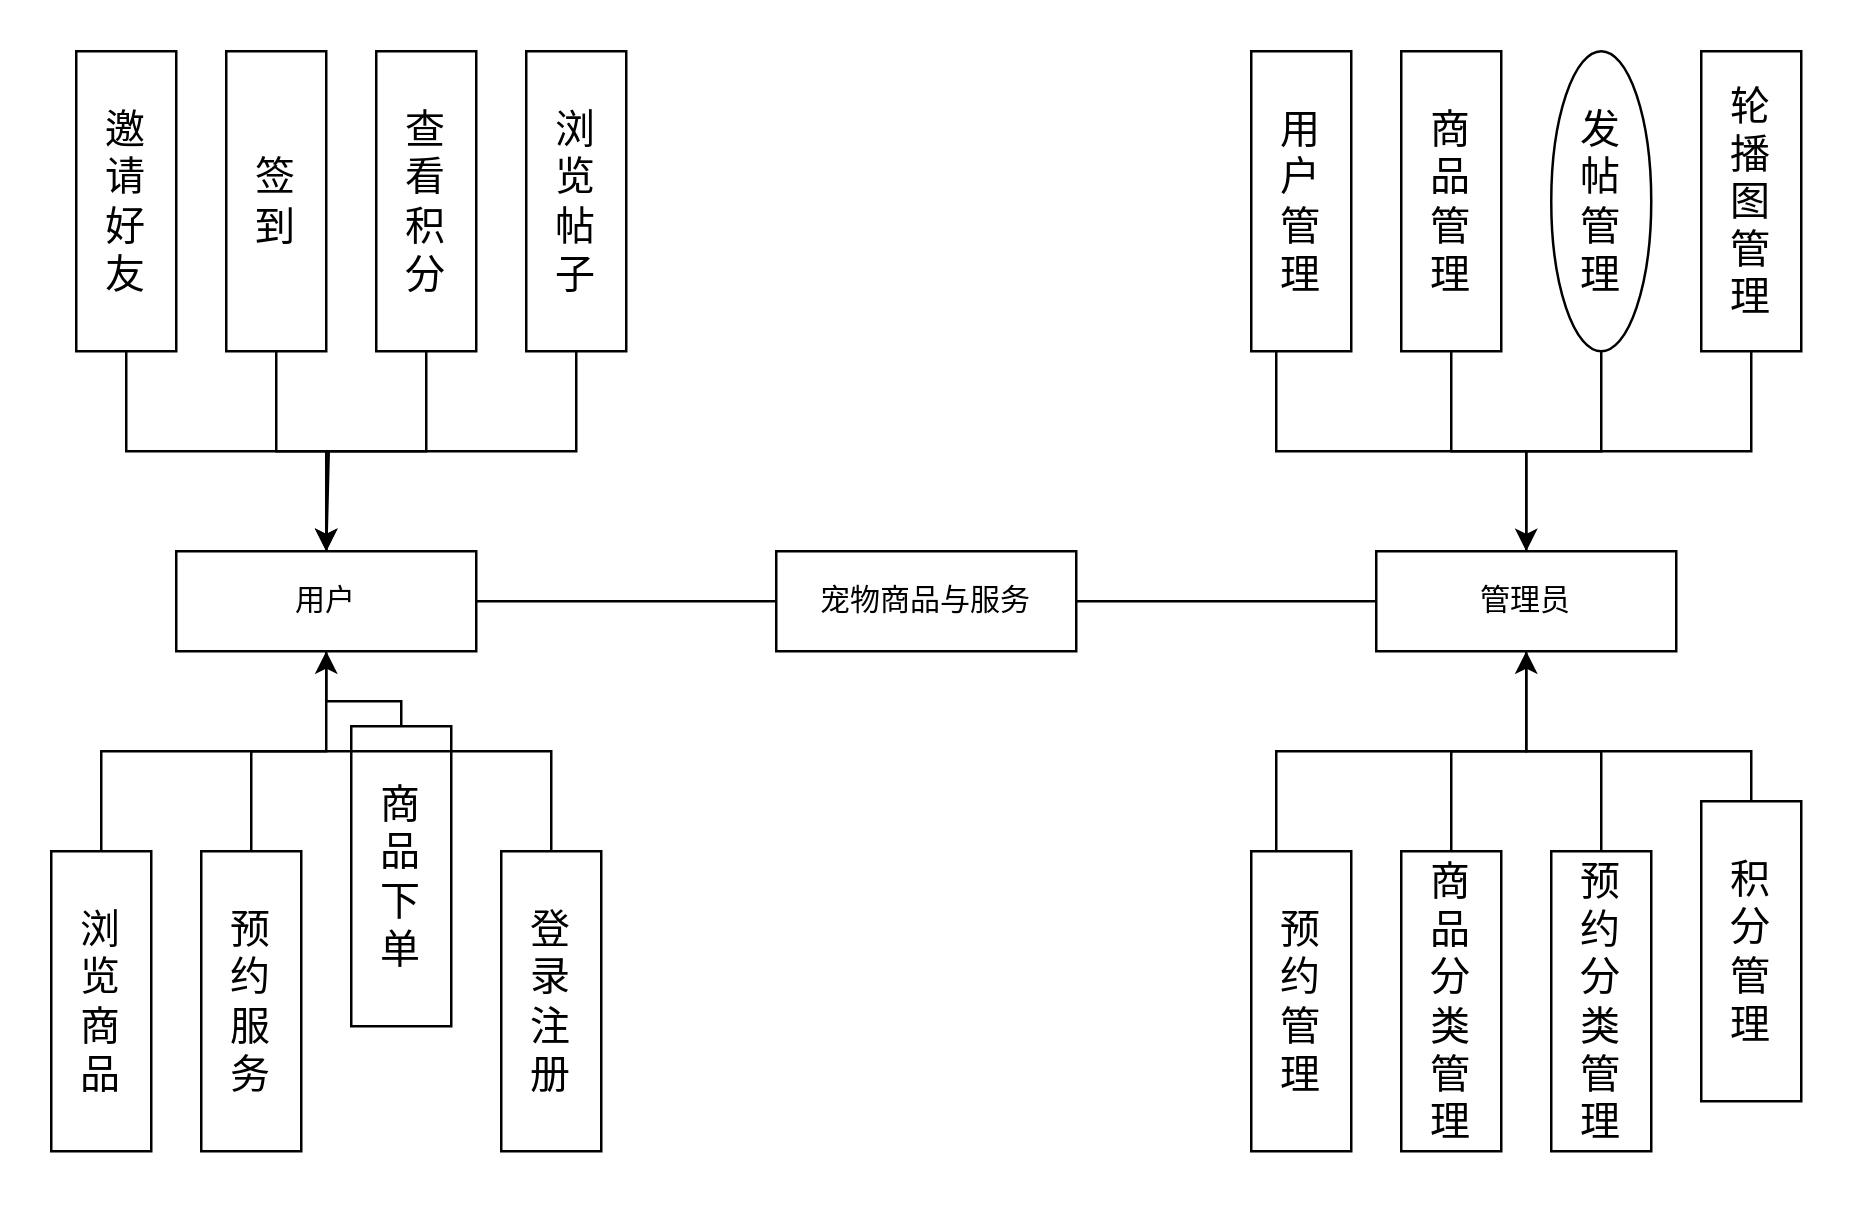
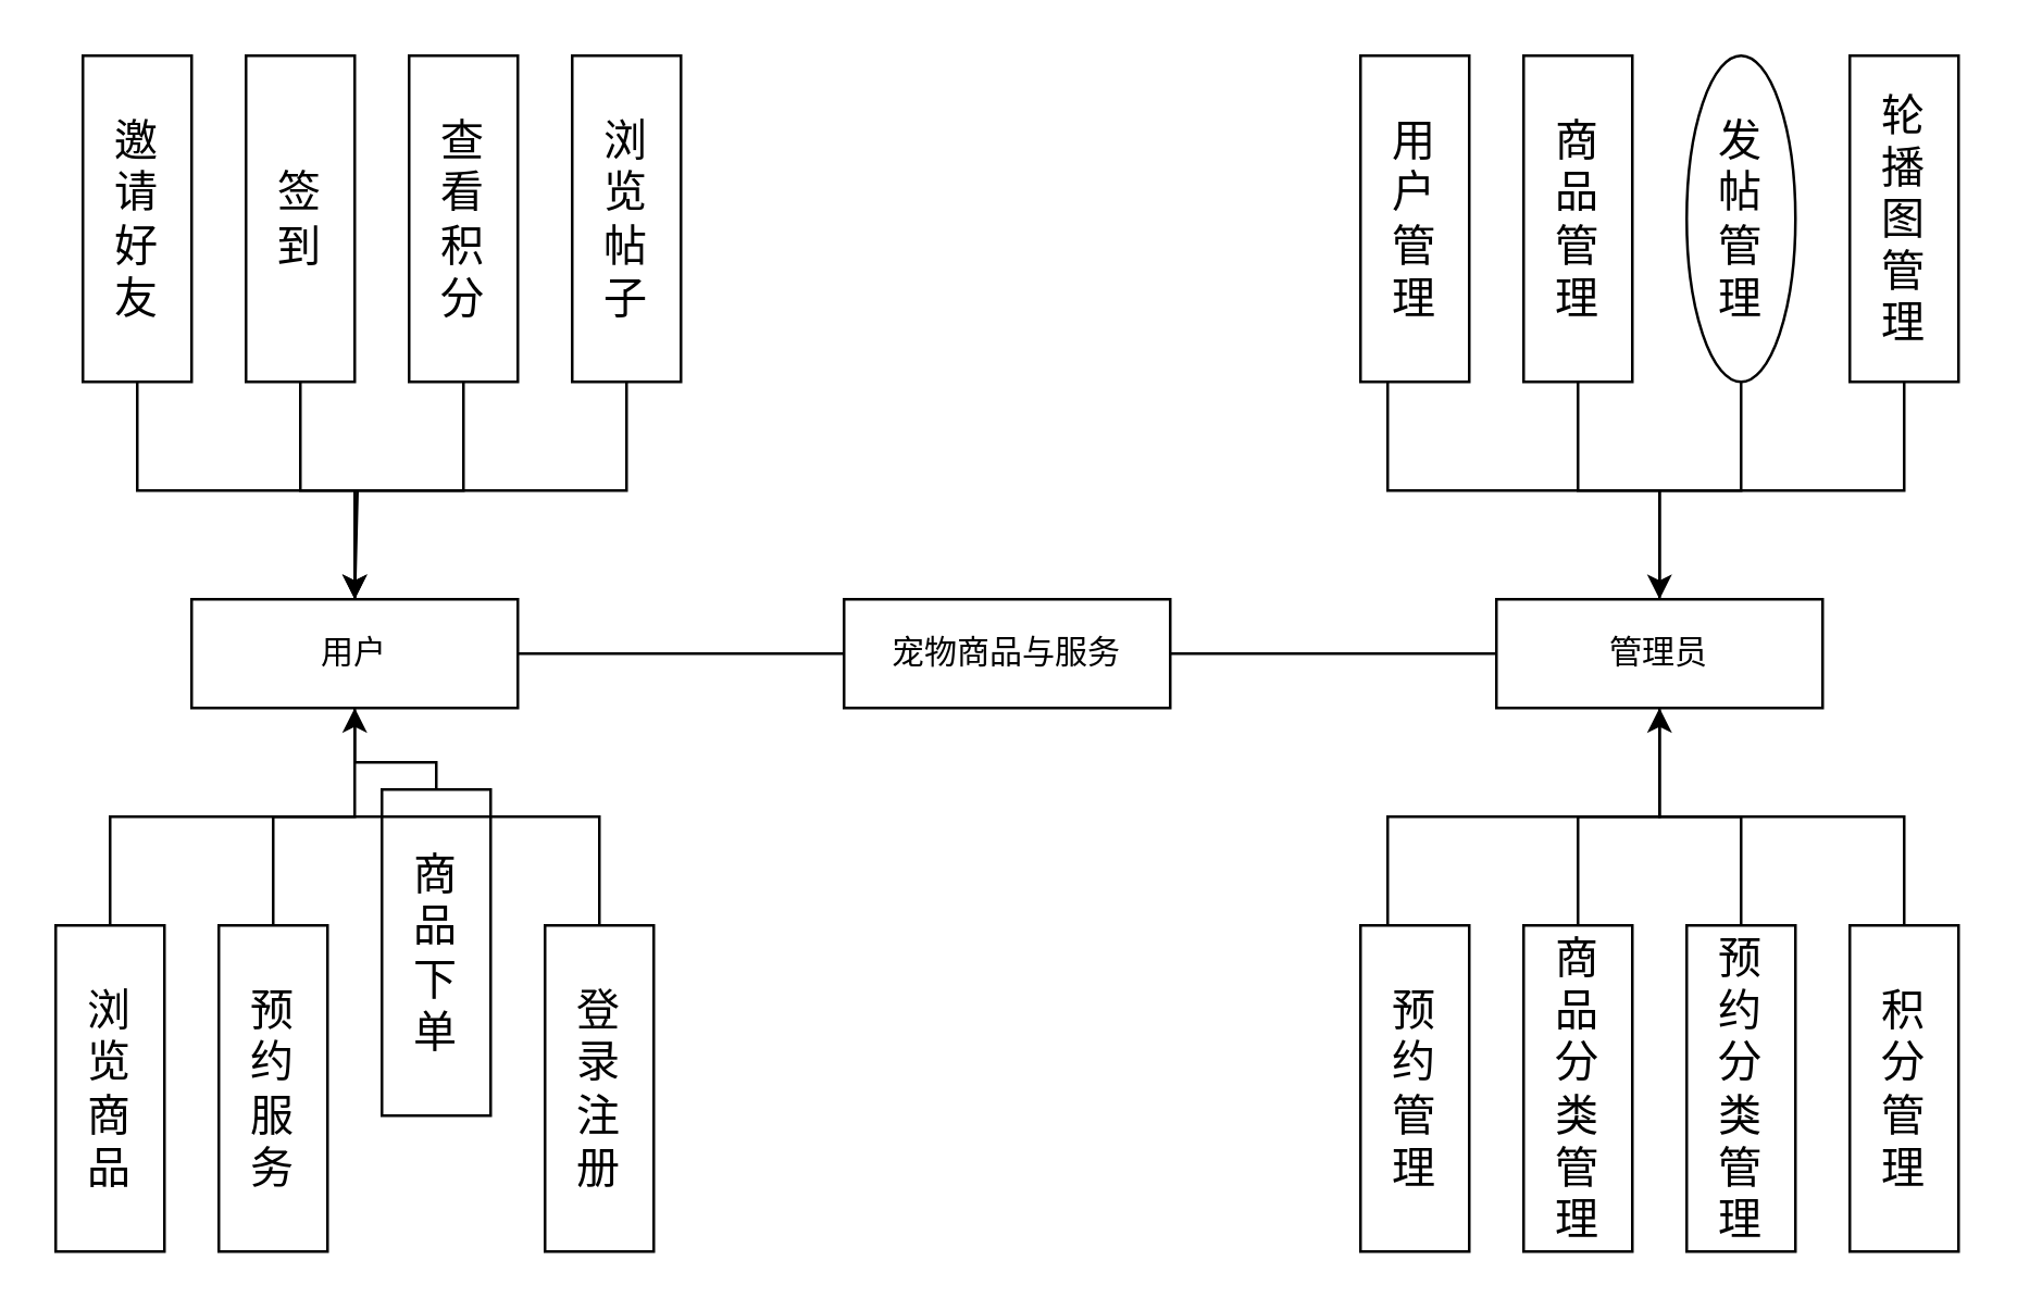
- <mxCell id="35" value="&lt;p style=&quot;line-height: 100%;&quot;&gt;&lt;/p&gt;&lt;div style=&quot;text-align: justify; font-size: 16px;&quot;&gt;积&lt;/div&gt;&lt;div style=&quot;text-align: justify; font-size: 16px;&quot;&gt;分&lt;/div&gt;&lt;div style=&quot;text-align: justify; font-size: 16px;&quot;&gt;管&lt;/div&gt;&lt;div style=&quot;text-align: justify; font-size: 16px;&quot;&gt;理&lt;/div&gt;&lt;p&gt;&lt;/p&gt;" style="rounded=0;whiteSpace=wrap;html=1;" vertex="1" parent="1"><mxGeometry x="680" y="320" width="40" height="120" as="geometry" /></mxCell>
+ <mxCell id="35" value="&lt;p style=&quot;line-height: 100%;&quot;&gt;&lt;/p&gt;&lt;div style=&quot;text-align: justify; font-size: 16px;&quot;&gt;积&lt;/div&gt;&lt;div style=&quot;text-align: justify; font-size: 16px;&quot;&gt;分&lt;/div&gt;&lt;div style=&quot;text-align: justify; font-size: 16px;&quot;&gt;管&lt;/div&gt;&lt;div style=&quot;text-align: justify; font-size: 16px;&quot;&gt;理&lt;/div&gt;&lt;p&gt;&lt;/p&gt;" style="rounded=0;whiteSpace=wrap;html=1;" vertex="1" parent="1"><mxGeometry x="680" y="340" width="40" height="120" as="geometry" /></mxCell>
